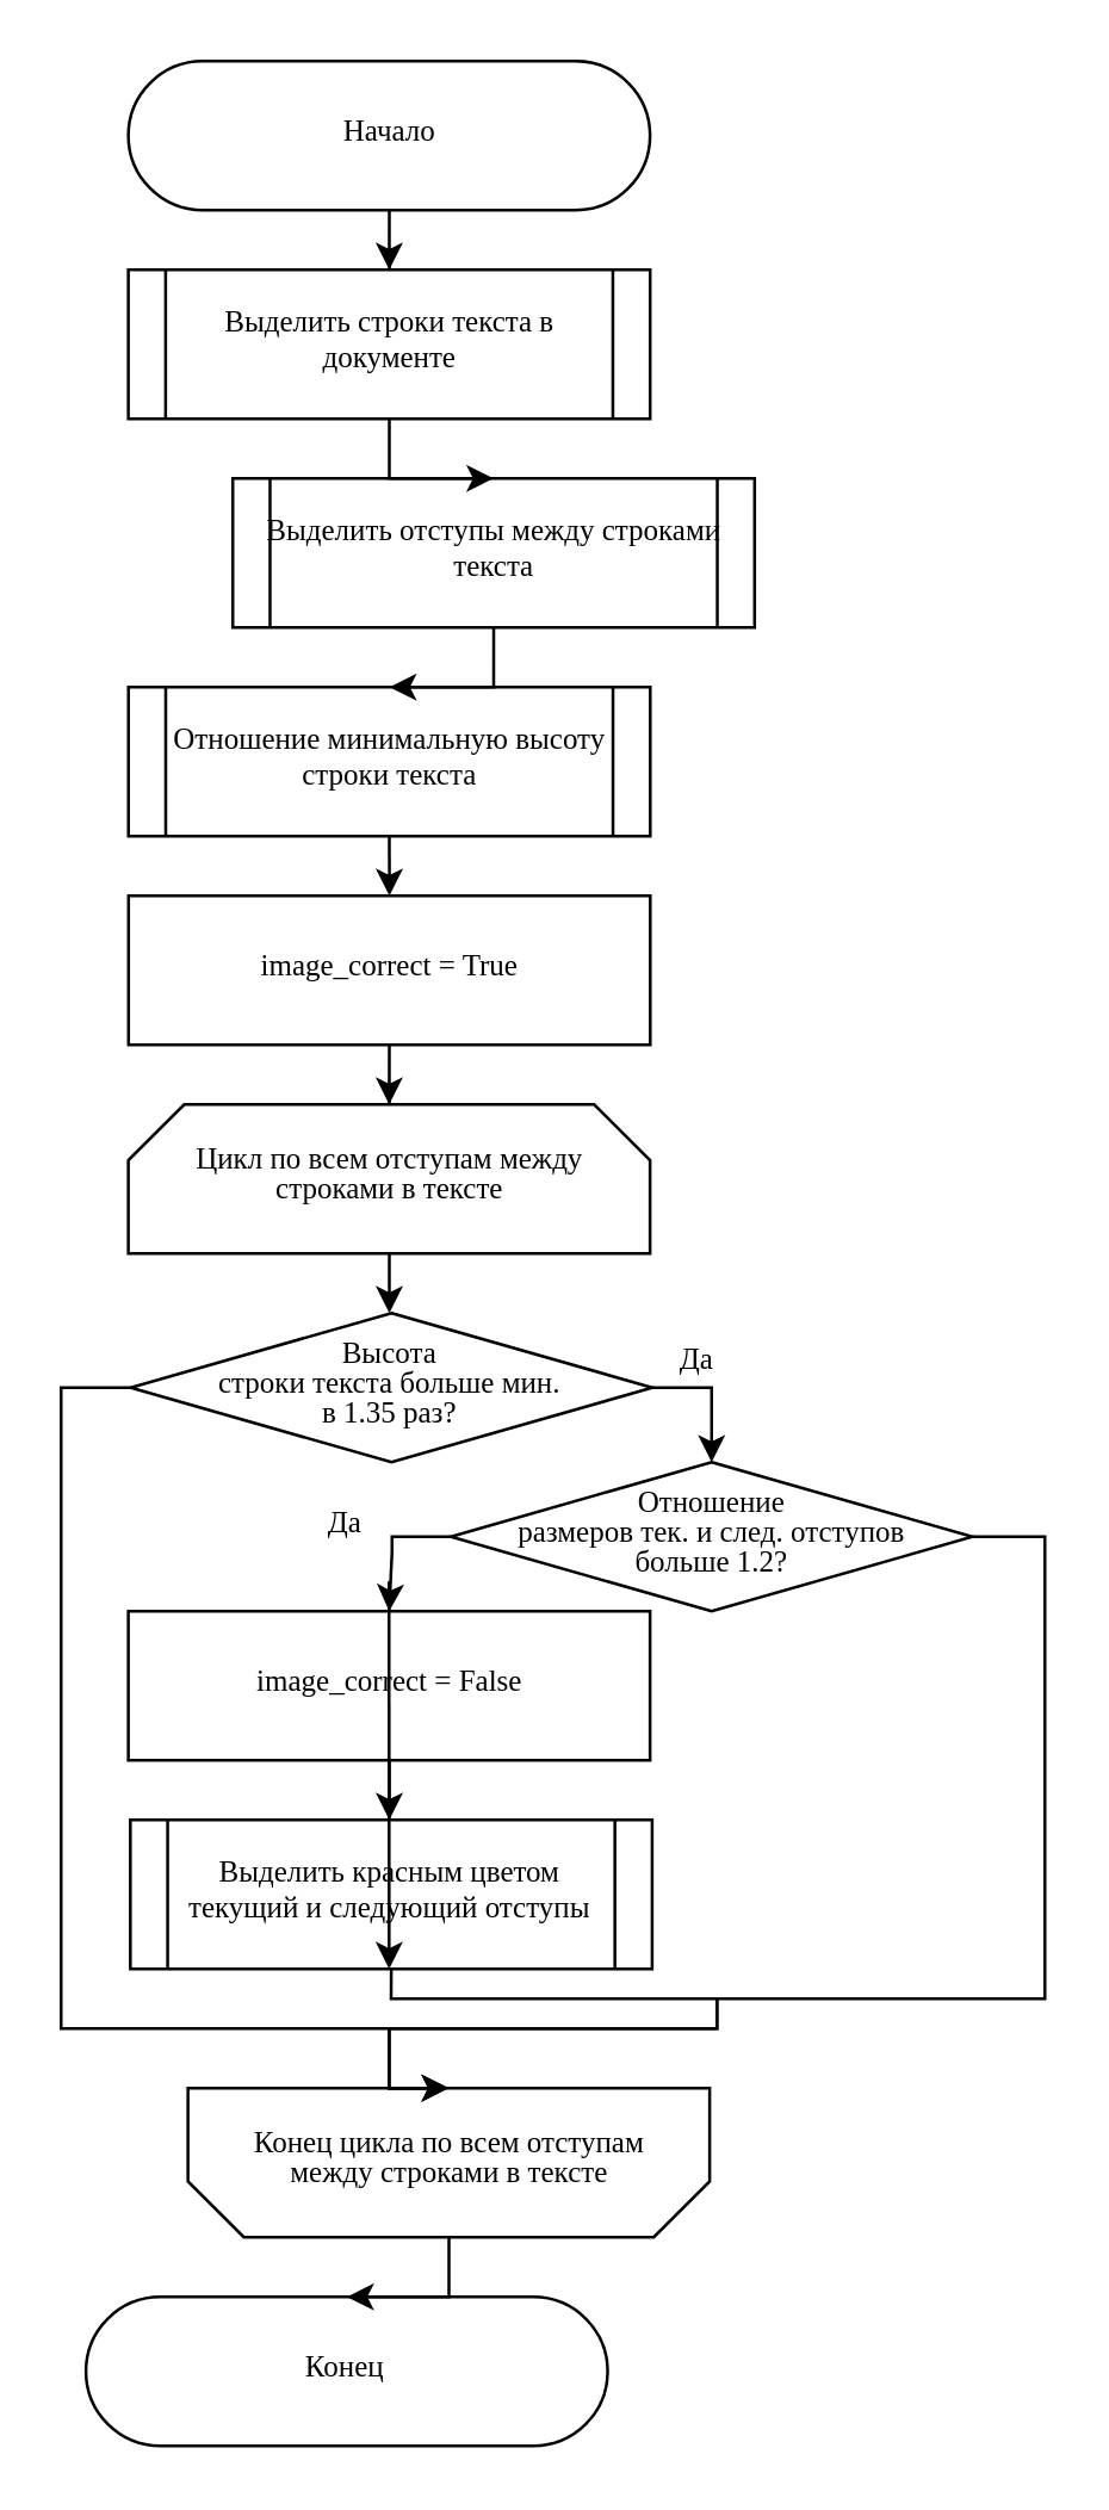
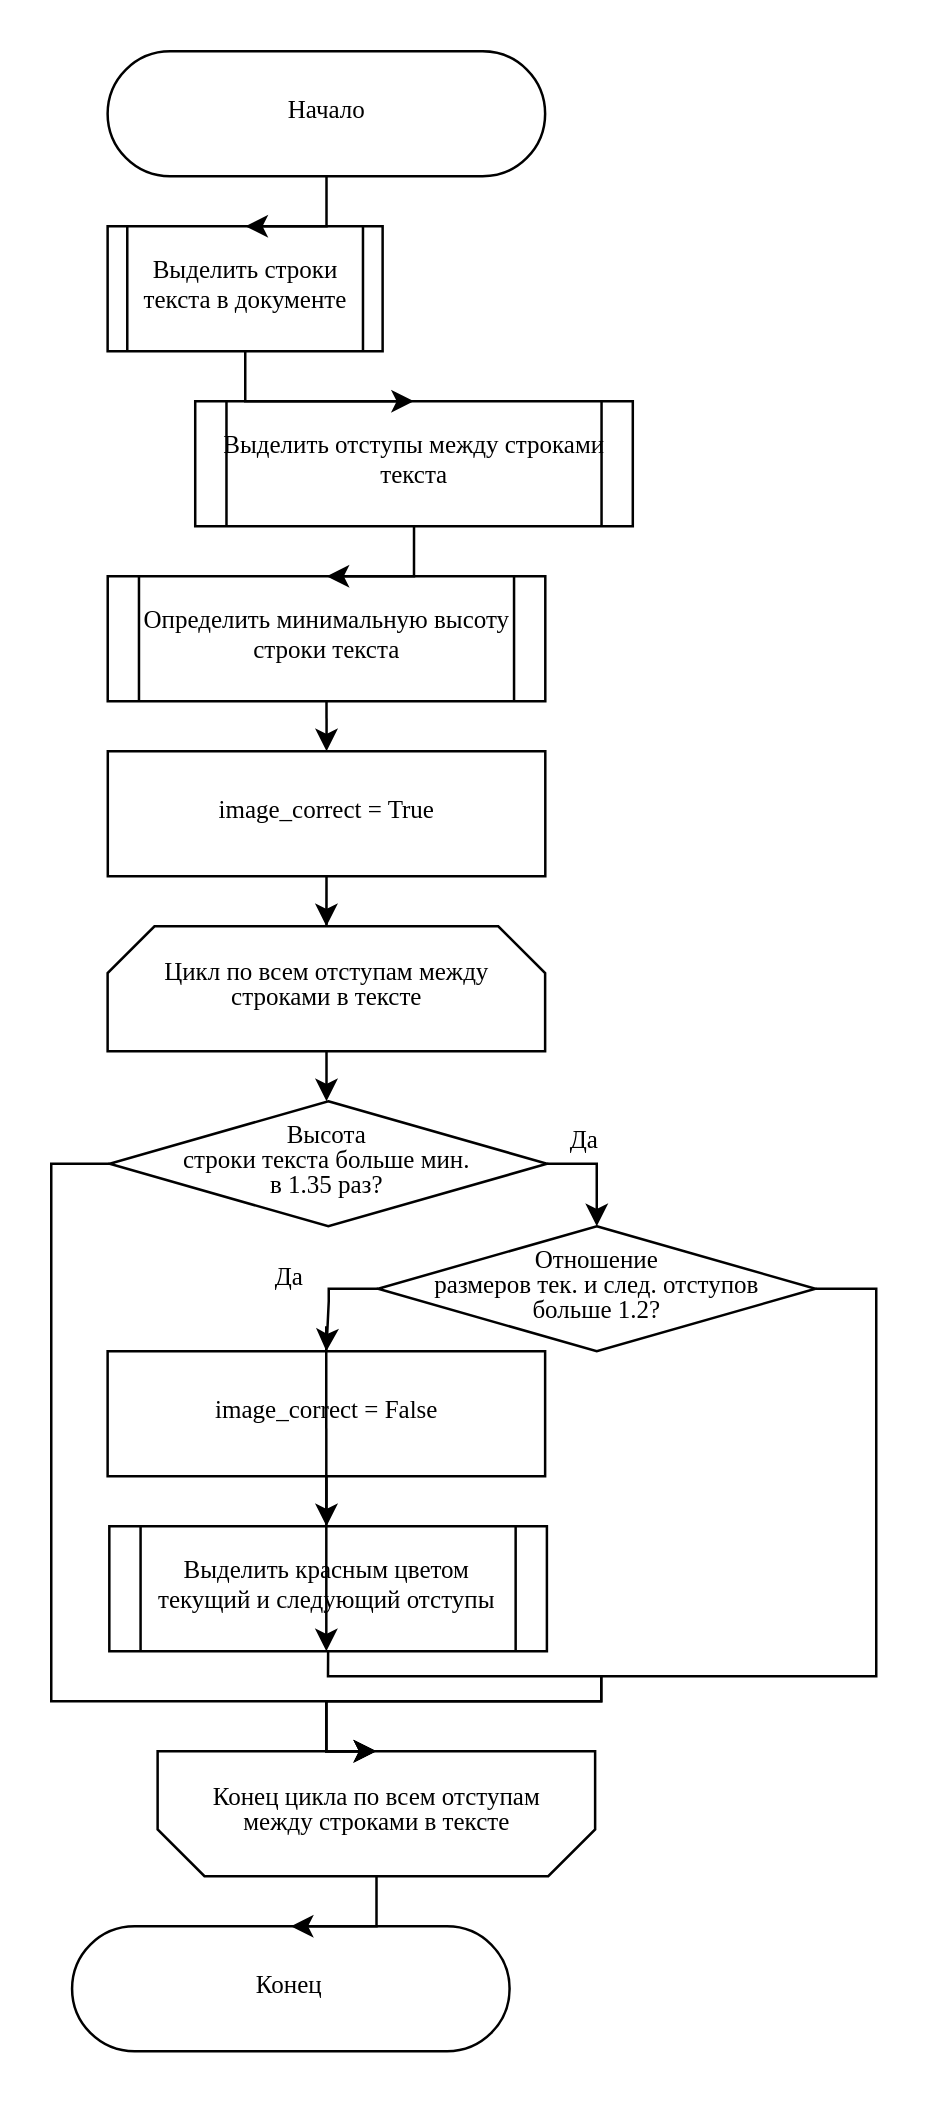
- <mxCell id="5" value="Выделить строки текста в документе" style="shape=stencil(tVVRboQgED0Nvw1Ce4DGtvdg2Wkli0CA7ra37wiSrFHcdqvGxMx78uYN4yDhbeiEA8KoET0Q/kIYcx6ctxJCwACZLsOPNIeXHDYlFsGBjBk8C6/EQUNmQvT2BBd1jKOEMh14FQeWvxL6jO8MN2+lNQZFlDVhwlzxKCaUwbX0K4uN6b8nkUP9HiL40WRGCXv7vezD0z7CzU5+p7LF/eZ+txOeOm72atxmws39srxFpPZx8/Yg5OnD209zXDTzrrSWVluPYX6mXIRxOl7rxTgxDN6MKLQfxnZ9nG6Mfi0x4rPcCa0UjKVaDzd2Ip8m95fb2zNcNXWx3mXpoqCVqSus70nFBP+/C/4XG8utKVx1h9OyWYsSmn8fCfgB);whiteSpace=wrap;html=1;aspect=fixed;fontFamily=Times New Roman;fontSize=10;spacingBottom=4;rounded=0;shadow=0;sketch=0;spacingLeft=10;spacingRight=10;" parent="1" vertex="1"><mxGeometry x="42.55" y="90" width="175.03" height="50" as="geometry" /></mxCell>
+ <mxCell id="5" value="Выделить строки текста в документе" style="shape=stencil(tVVRboQgED0Nvw1Ce4DGtvdg2Wkli0CA7ra37wiSrFHcdqvGxMx78uYN4yDhbeiEA8KoET0Q/kIYcx6ctxJCwACZLsOPNIeXHDYlFsGBjBk8C6/EQUNmQvT2BBd1jKOEMh14FQeWvxL6jO8MN2+lNQZFlDVhwlzxKCaUwbX0K4uN6b8nkUP9HiL40WRGCXv7vezD0z7CzU5+p7LF/eZ+txOeOm72atxmws39srxFpPZx8/Yg5OnD209zXDTzrrSWVluPYX6mXIRxOl7rxTgxDN6MKLQfxnZ9nG6Mfi0x4rPcCa0UjKVaDzd2Ip8m95fb2zNcNXWx3mXpoqCVqSus70nFBP+/C/4XG8utKVx1h9OyWYsSmn8fCfgB);whiteSpace=wrap;html=1;aspect=fixed;fontFamily=Times New Roman;fontSize=10;spacingBottom=4;rounded=0;shadow=0;sketch=0;spacingLeft=10;spacingRight=10;" parent="1" vertex="1"><mxGeometry x="42.55" y="90" width="110" height="50" as="geometry" /></mxCell>
- <mxCell id="18" value="Отношение минимальную высоту строки текста" style="shape=stencil(tVVRboQgED0Nvw1Ce4DGtvdg2Wkli0CA7ra37wiSrFHcdqvGxMx78uYN4yDhbeiEA8KoET0Q/kIYcx6ctxJCwACZLsOPNIeXHDYlFsGBjBk8C6/EQUNmQvT2BBd1jKOEMh14FQeWvxL6jO8MN2+lNQZFlDVhwlzxKCaUwbX0K4uN6b8nkUP9HiL40WRGCXv7vezD0z7CzU5+p7LF/eZ+txOeOm72atxmws39srxFpPZx8/Yg5OnD209zXDTzrrSWVluPYX6mXIRxOl7rxTgxDN6MKLQfxnZ9nG6Mfi0x4rPcCa0UjKVaDzd2Ip8m95fb2zNcNXWx3mXpoqCVqSus70nFBP+/C/4XG8utKVx1h9OyWYsSmn8fCfgB);whiteSpace=wrap;html=1;aspect=fixed;fontFamily=Times New Roman;fontSize=10;spacingBottom=4;rounded=0;shadow=0;sketch=0;spacingLeft=10;spacingRight=10;" vertex="1" parent="1"><mxGeometry x="42.59" y="230" width="175.03" height="50" as="geometry" /></mxCell>
+ <mxCell id="18" value="Определить минимальную высоту строки текста" style="shape=stencil(tVVRboQgED0Nvw1Ce4DGtvdg2Wkli0CA7ra37wiSrFHcdqvGxMx78uYN4yDhbeiEA8KoET0Q/kIYcx6ctxJCwACZLsOPNIeXHDYlFsGBjBk8C6/EQUNmQvT2BBd1jKOEMh14FQeWvxL6jO8MN2+lNQZFlDVhwlzxKCaUwbX0K4uN6b8nkUP9HiL40WRGCXv7vezD0z7CzU5+p7LF/eZ+txOeOm72atxmws39srxFpPZx8/Yg5OnD209zXDTzrrSWVluPYX6mXIRxOl7rxTgxDN6MKLQfxnZ9nG6Mfi0x4rPcCa0UjKVaDzd2Ip8m95fb2zNcNXWx3mXpoqCVqSus70nFBP+/C/4XG8utKVx1h9OyWYsSmn8fCfgB);whiteSpace=wrap;html=1;aspect=fixed;fontFamily=Times New Roman;fontSize=10;spacingBottom=4;rounded=0;shadow=0;sketch=0;spacingLeft=10;spacingRight=10;" vertex="1" parent="1"><mxGeometry x="42.59" y="230" width="175.03" height="50" as="geometry" /></mxCell>
